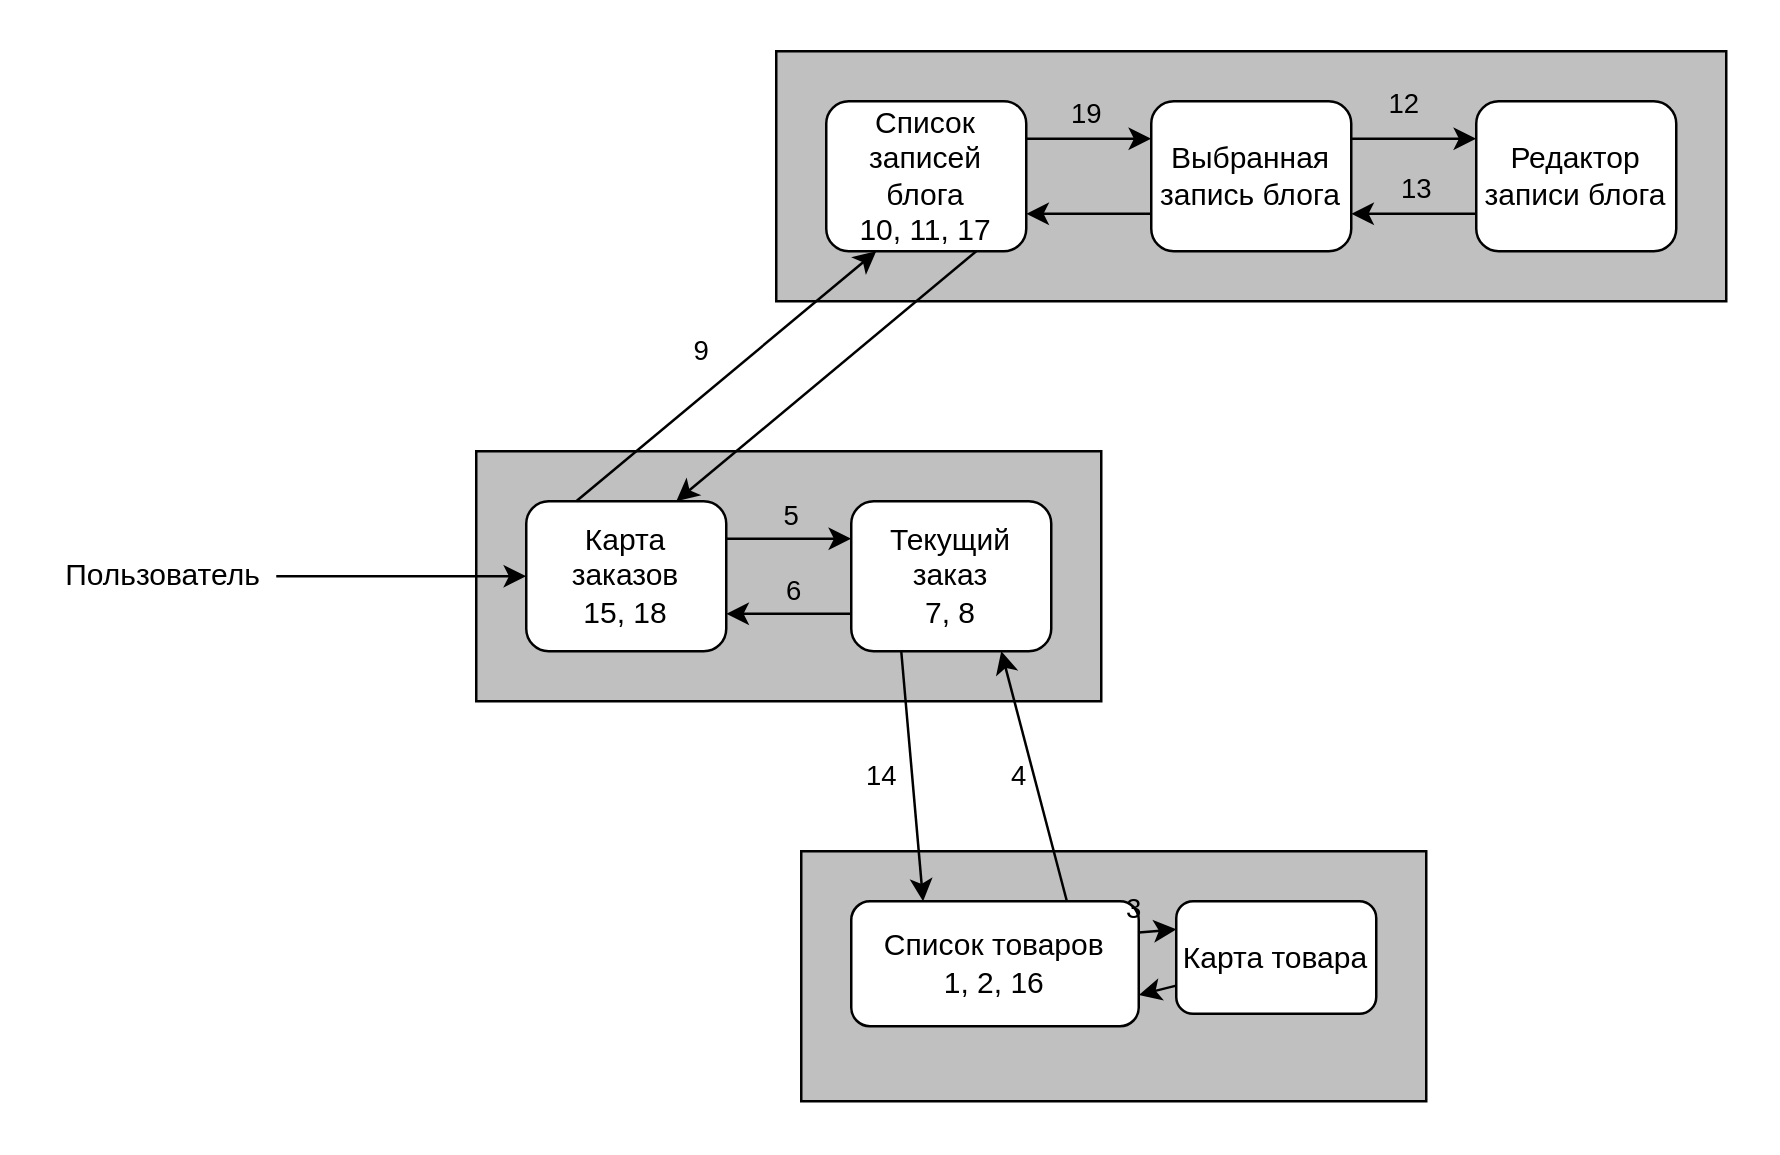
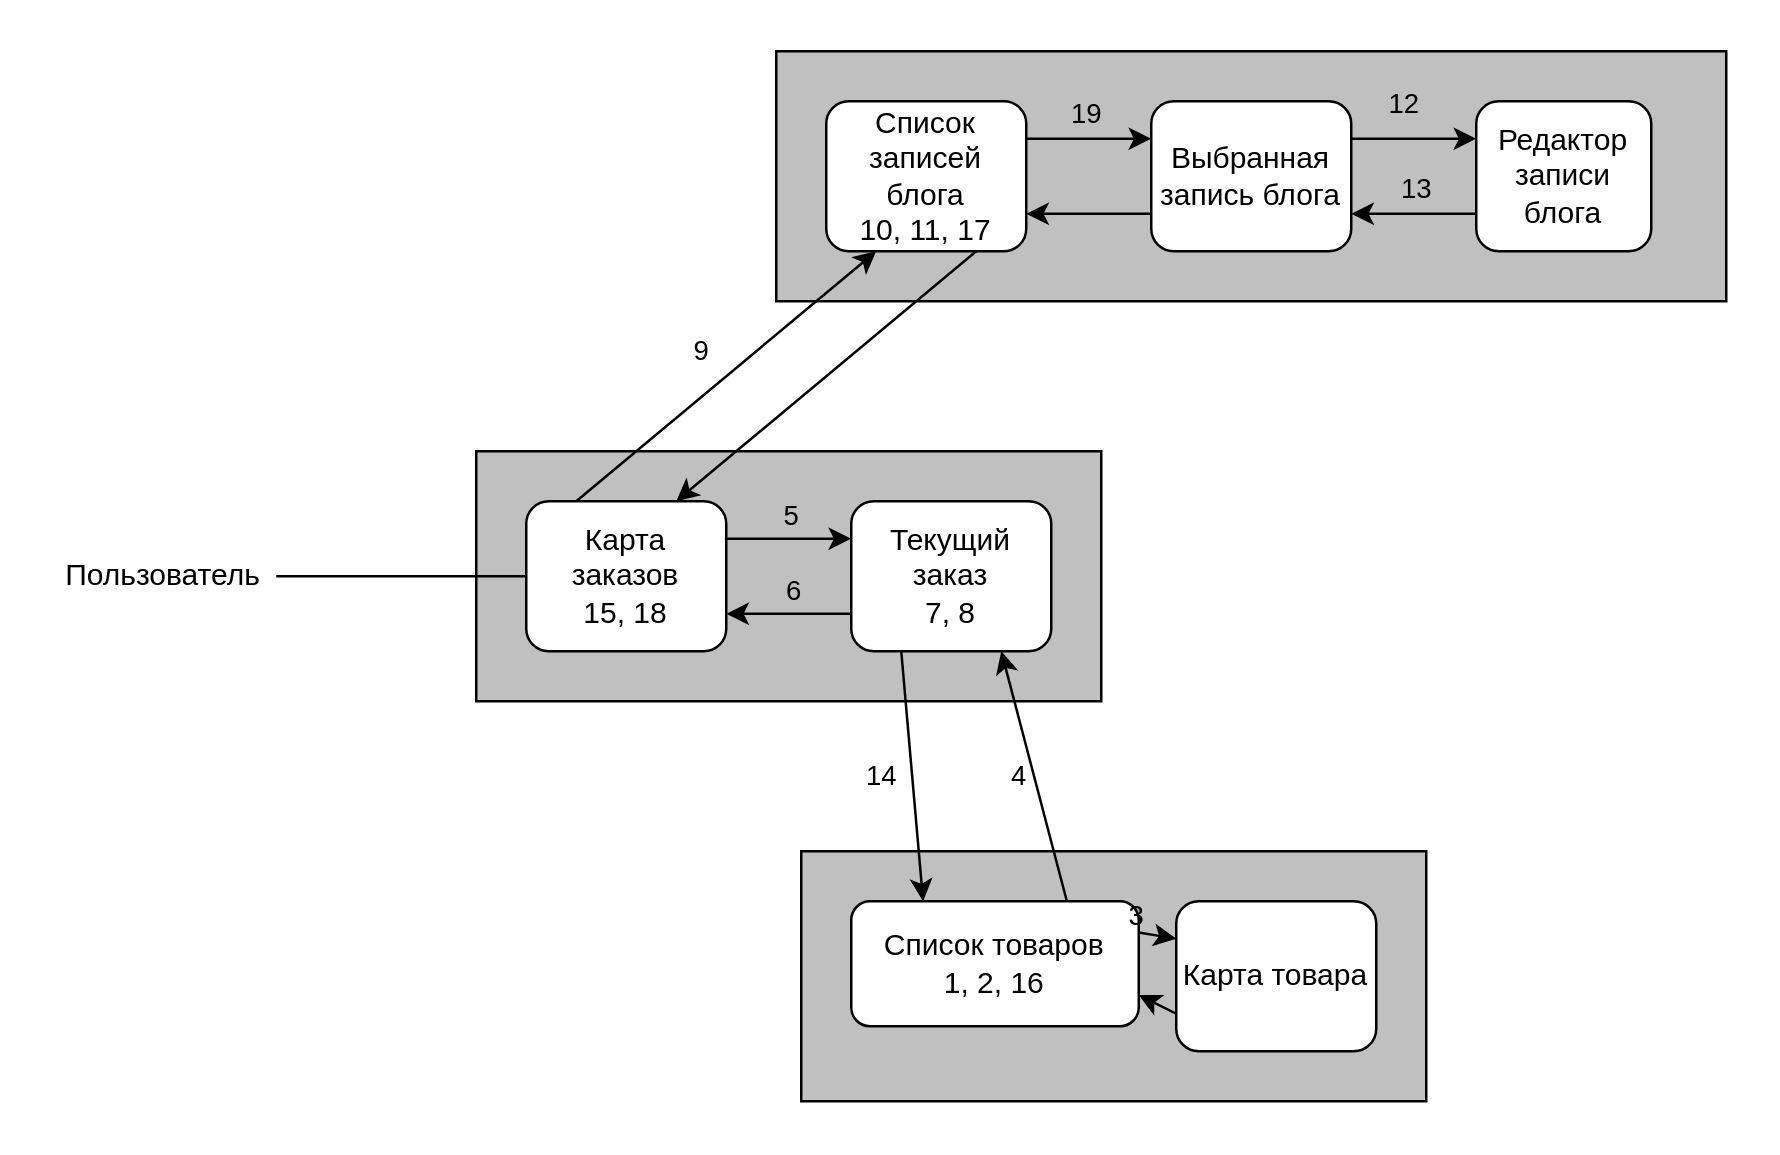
- <mxCell id="11" value="Редактор записи блога" style="rounded=1;whiteSpace=wrap;html=1;fillColor=#FFFFFF;" vertex="1" parent="1"><mxGeometry x="590" y="40" width="80" height="60" as="geometry" /></mxCell>
+ <mxCell id="11" value="Редактор записи блога" style="rounded=1;whiteSpace=wrap;html=1;fillColor=#FFFFFF;" vertex="1" parent="1"><mxGeometry x="590" y="40" width="70" height="60" as="geometry" /></mxCell>
- <mxCell id="27" value="" style="endArrow=classic;html=1;rounded=0;" edge="1" parent="1" source="26" target="7"><mxGeometry width="50" height="50" relative="1" as="geometry"><mxPoint x="0" y="260" as="sourcePoint" /><mxPoint x="50" y="210" as="targetPoint" /></mxGeometry></mxCell>
+ <mxCell id="27" value="" style="endArrow=none;html=1;rounded=0;" edge="1" parent="1" source="26" target="7"><mxGeometry width="50" height="50" relative="1" as="geometry"><mxPoint x="0" y="260" as="sourcePoint" /><mxPoint x="50" y="210" as="targetPoint" /></mxGeometry></mxCell>
- <mxCell id="6" value="Карта товара" style="rounded=1;whiteSpace=wrap;html=1;fillColor=#FFFFFF;" vertex="1" parent="1"><mxGeometry x="470" y="360" width="80" height="45" as="geometry" /></mxCell>
+ <mxCell id="6" value="Карта товара" style="rounded=1;whiteSpace=wrap;html=1;fillColor=#FFFFFF;" vertex="1" parent="1"><mxGeometry x="470" y="360" width="80" height="60" as="geometry" /></mxCell>
